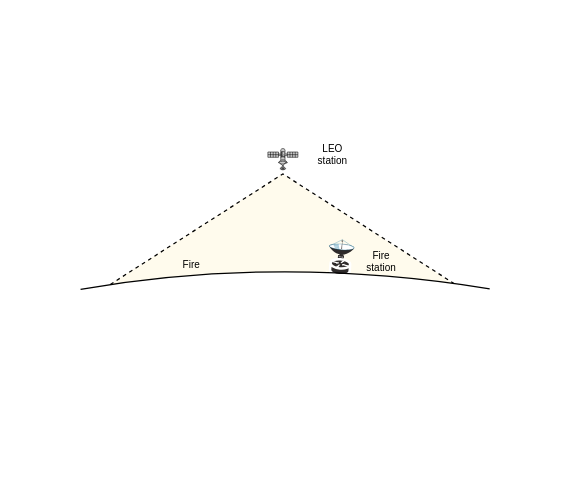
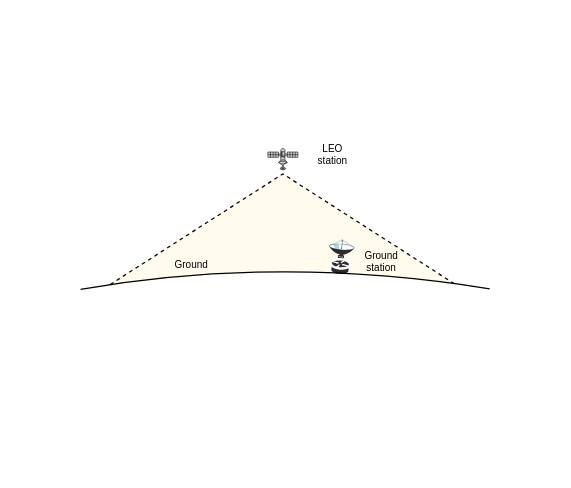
- <mxCell id="10" value="Fire&lt;br&gt;station" style="text;html=1;strokeColor=none;fillColor=none;align=center;verticalAlign=middle;whiteSpace=wrap;rounded=0;fontSize=8;" vertex="1" parent="1"><mxGeometry x="275" y="194" width="60" height="30" as="geometry" /></mxCell>
+ <mxCell id="10" value="Ground&lt;br&gt;station" style="text;html=1;strokeColor=none;fillColor=none;align=center;verticalAlign=middle;whiteSpace=wrap;rounded=0;fontSize=8;" vertex="1" parent="1"><mxGeometry x="275" y="194" width="60" height="30" as="geometry" /></mxCell>
- <mxCell id="8" value="&lt;font style=&quot;font-size: 8px&quot;&gt;Fire&lt;/font&gt;" style="text;html=1;strokeColor=none;fillColor=none;align=center;verticalAlign=middle;whiteSpace=wrap;rounded=0;" vertex="1" parent="1"><mxGeometry x="123" y="195" width="60" height="30" as="geometry" /></mxCell>
+ <mxCell id="8" value="&lt;font style=&quot;font-size: 8px&quot;&gt;Ground&lt;/font&gt;" style="text;html=1;strokeColor=none;fillColor=none;align=center;verticalAlign=middle;whiteSpace=wrap;rounded=0;" vertex="1" parent="1"><mxGeometry x="123" y="195" width="60" height="30" as="geometry" /></mxCell>
